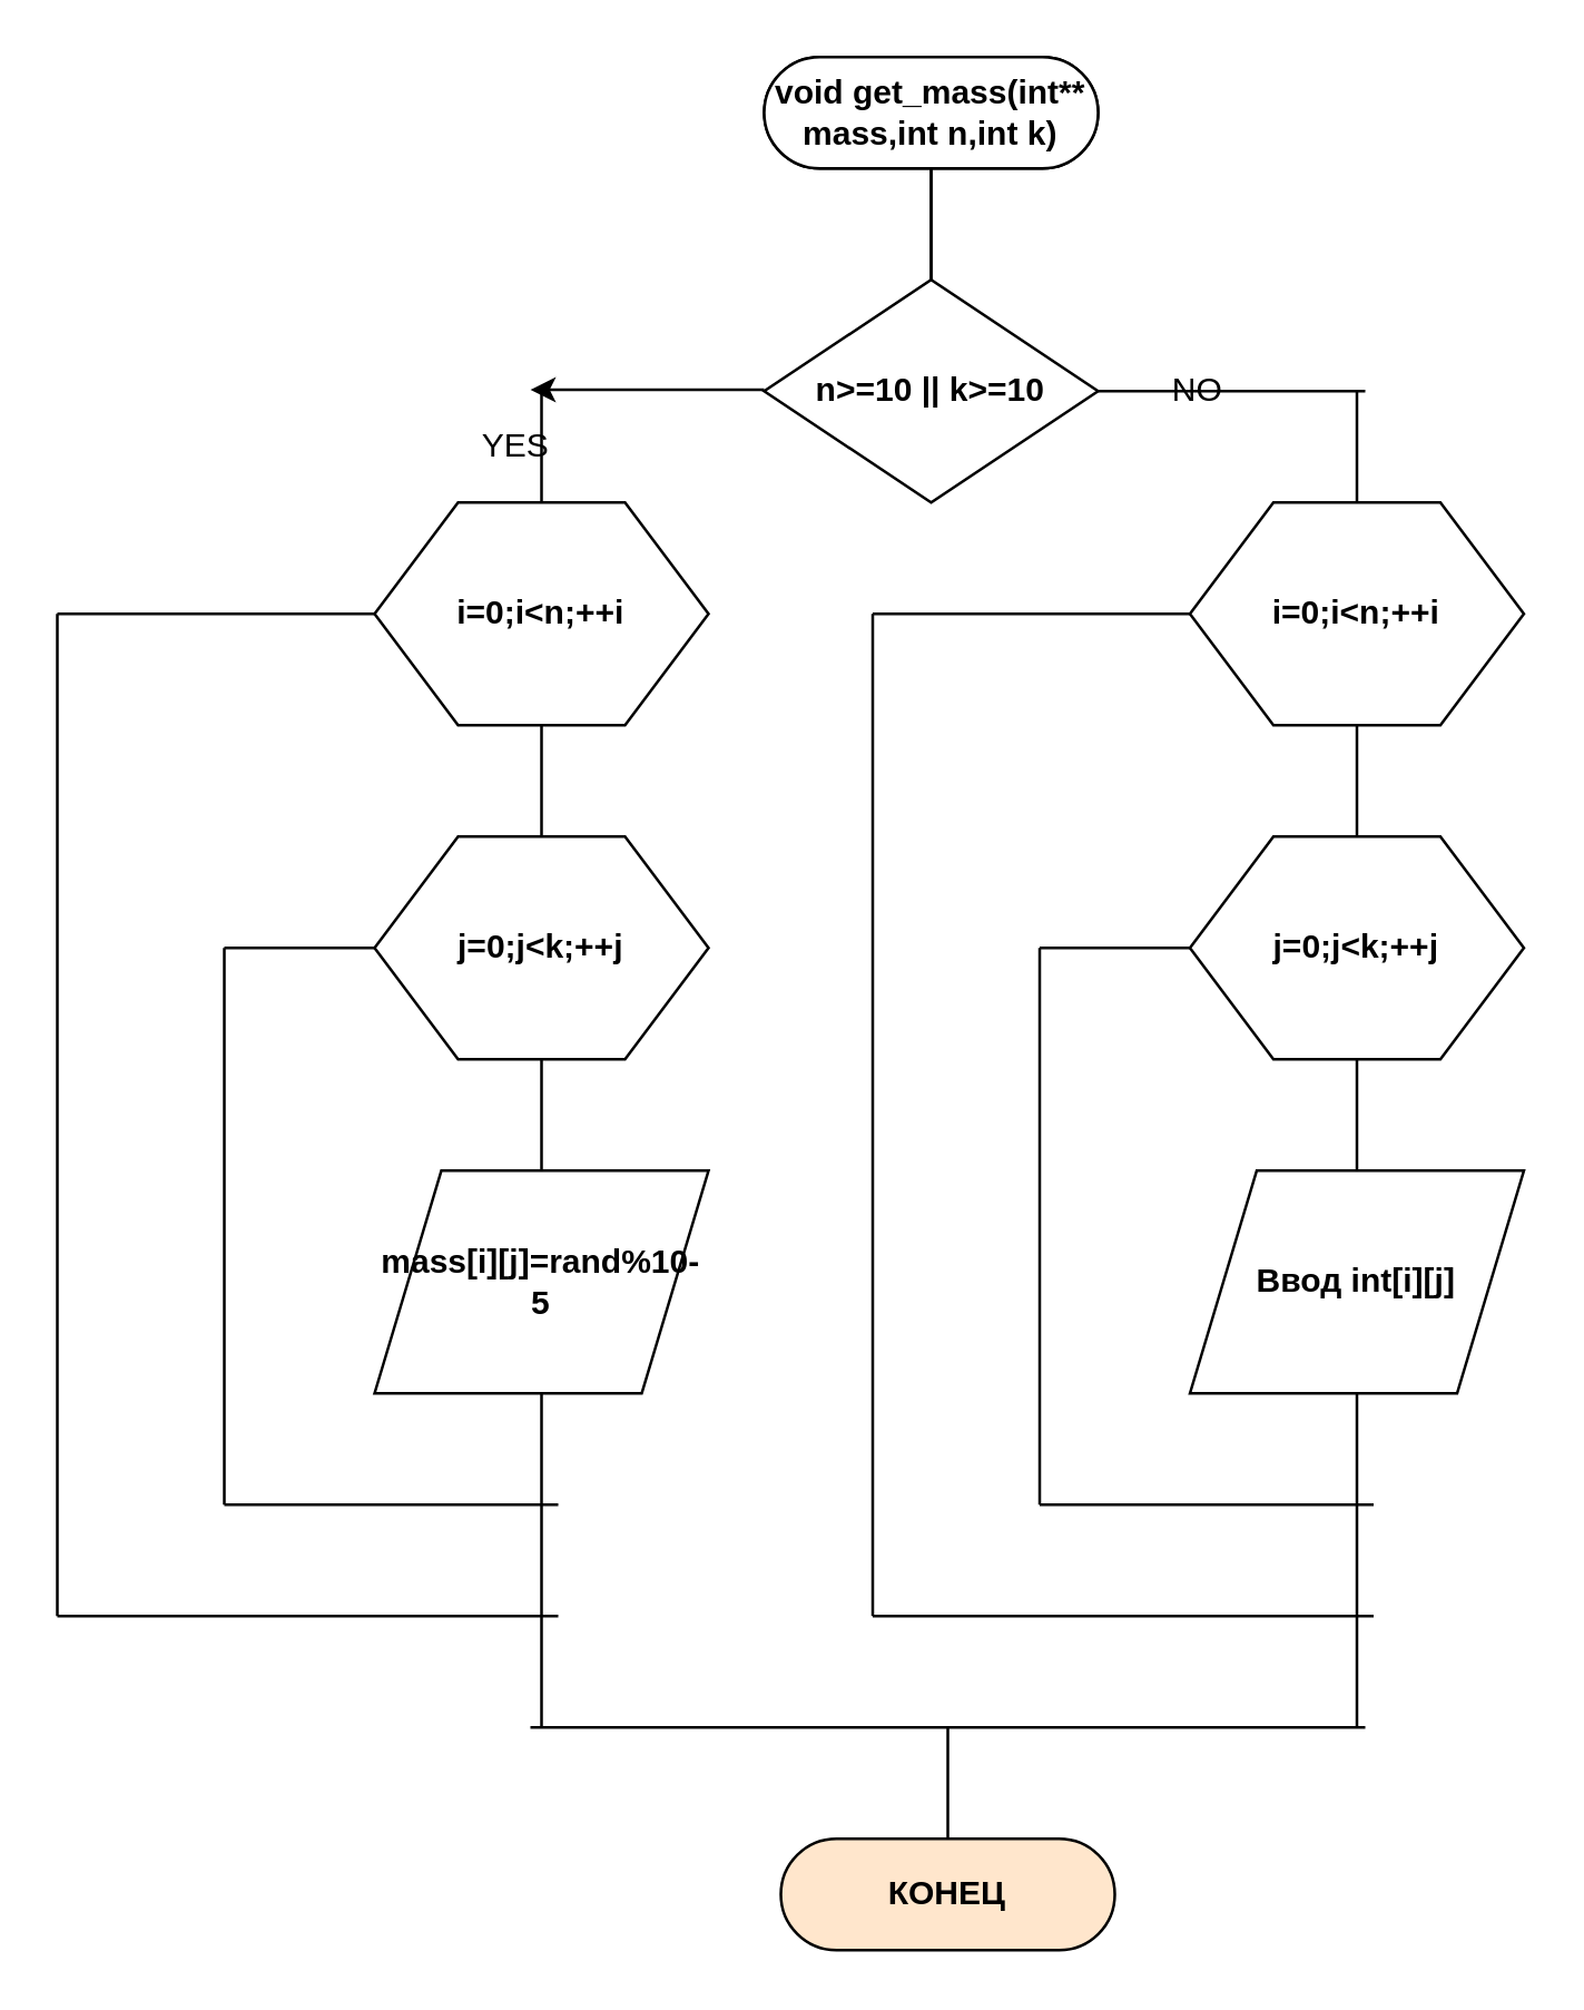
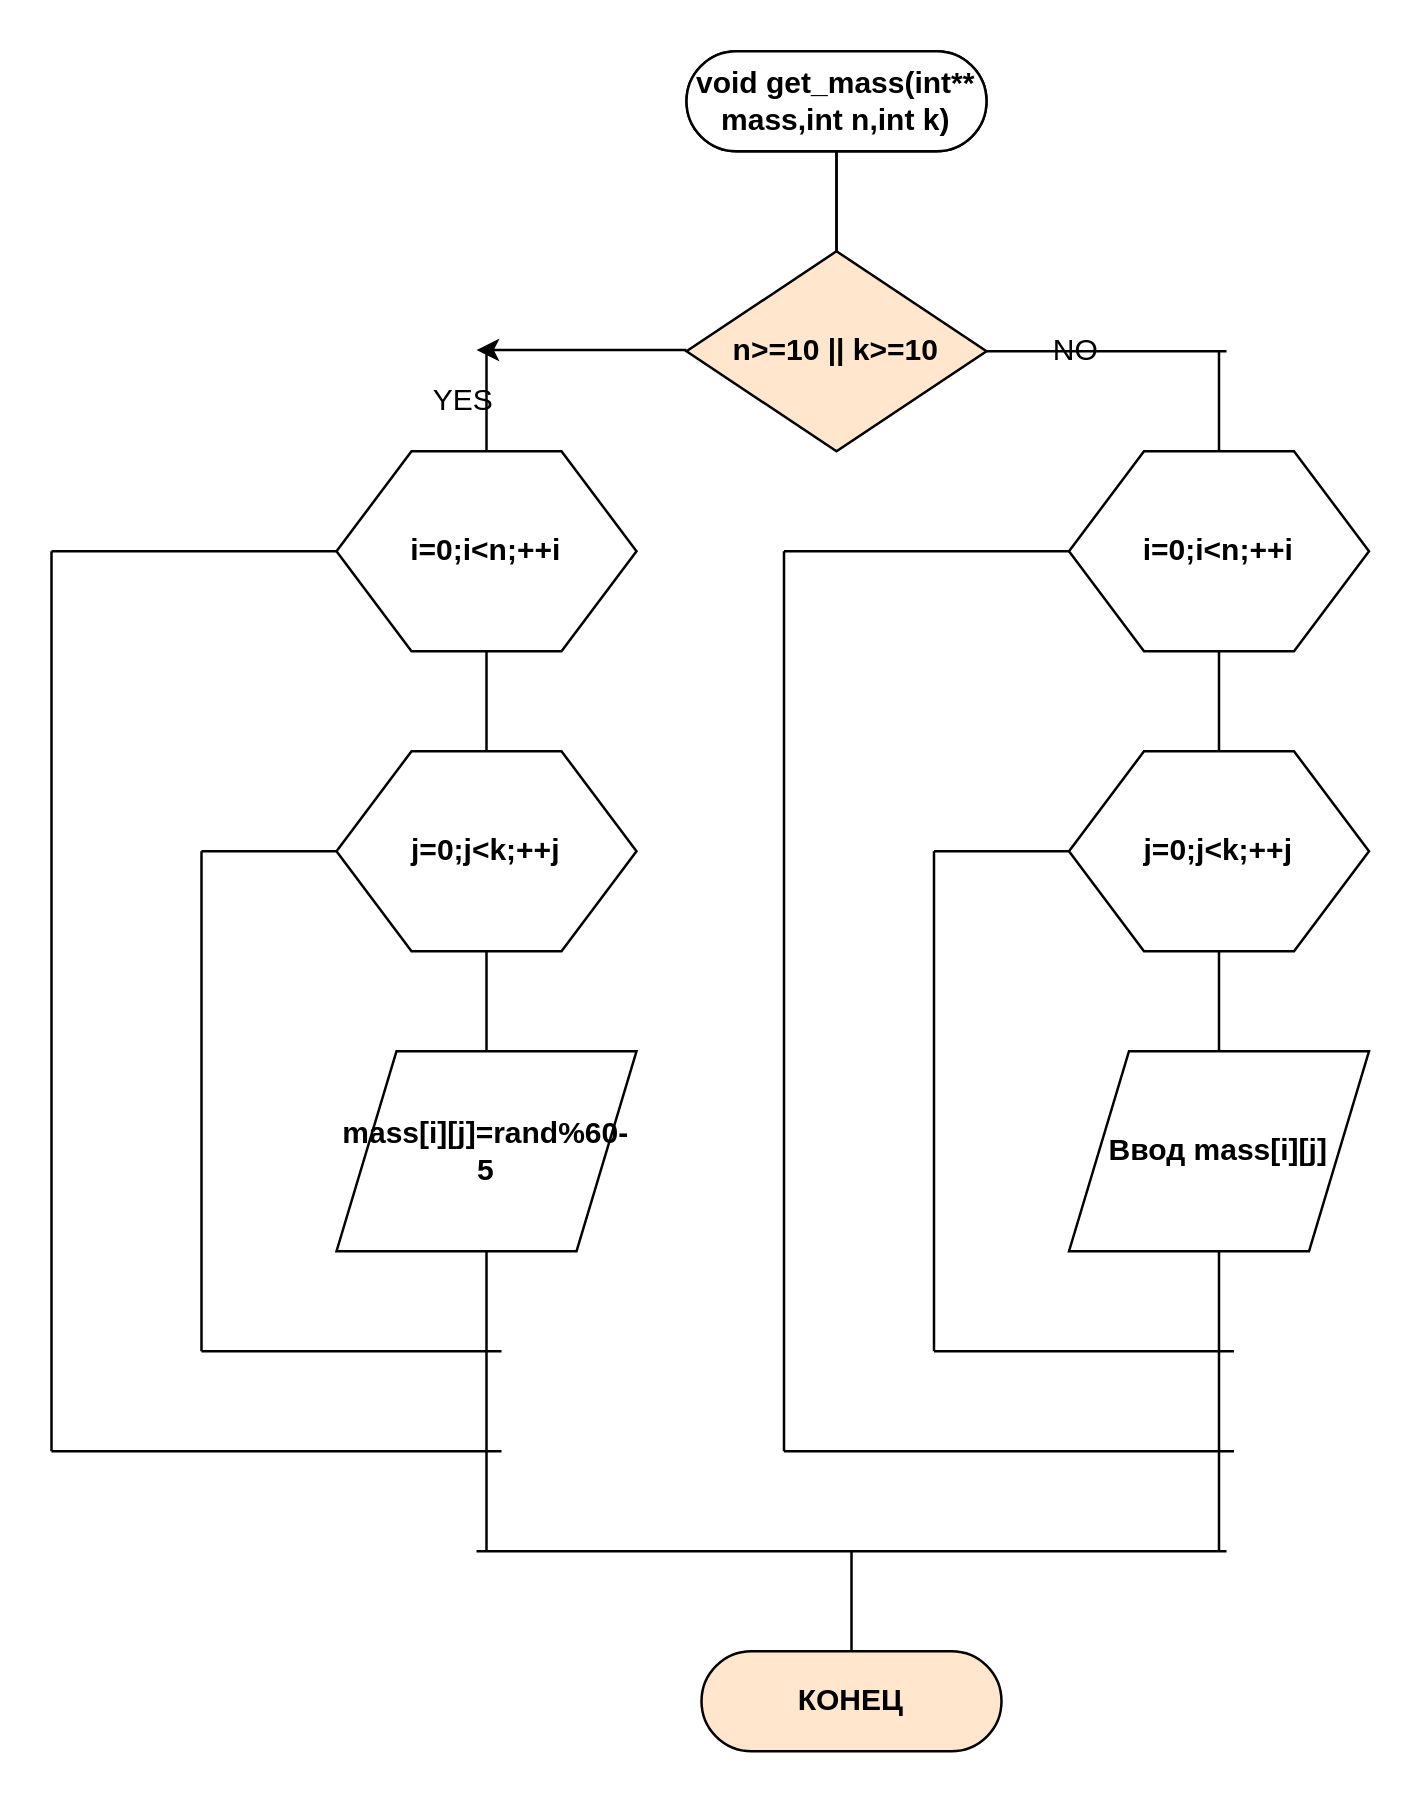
- <mxCell id="21" value="&lt;b&gt;n&amp;gt;=10 || k&amp;gt;=10&lt;/b&gt;" style="rhombus;whiteSpace=wrap;html=1;" vertex="1" parent="1"><mxGeometry x="274" y="100" width="120" height="80" as="geometry" /></mxCell>
+ <mxCell id="21" value="&lt;b&gt;n&amp;gt;=10 || k&amp;gt;=10&lt;/b&gt;" style="rhombus;whiteSpace=wrap;html=1;fillColor=#ffe6cc;" vertex="1" parent="1"><mxGeometry x="274" y="100" width="120" height="80" as="geometry" /></mxCell>
- <mxCell id="8" value="&lt;div&gt;&lt;b&gt;mass[i][j]=rand%10-5&lt;/b&gt;&lt;br&gt;&lt;/div&gt;" style="shape=parallelogram;perimeter=parallelogramPerimeter;whiteSpace=wrap;html=1;" vertex="1" parent="1"><mxGeometry x="134" y="420" width="120" height="80" as="geometry" /></mxCell>
+ <mxCell id="8" value="&lt;div&gt;&lt;b&gt;mass[i][j]=rand%60-5&lt;/b&gt;&lt;br&gt;&lt;/div&gt;" style="shape=parallelogram;perimeter=parallelogramPerimeter;whiteSpace=wrap;html=1;" vertex="1" parent="1"><mxGeometry x="134" y="420" width="120" height="80" as="geometry" /></mxCell>
- <mxCell id="31" value="&lt;b&gt;Ввод int[i][j]&lt;/b&gt;" style="shape=parallelogram;perimeter=parallelogramPerimeter;whiteSpace=wrap;html=1;" vertex="1" parent="1"><mxGeometry x="427" y="420" width="120" height="80" as="geometry" /></mxCell>
+ <mxCell id="31" value="&lt;b&gt;Ввод mass[i][j]&lt;/b&gt;" style="shape=parallelogram;perimeter=parallelogramPerimeter;whiteSpace=wrap;html=1;" vertex="1" parent="1"><mxGeometry x="427" y="420" width="120" height="80" as="geometry" /></mxCell>
